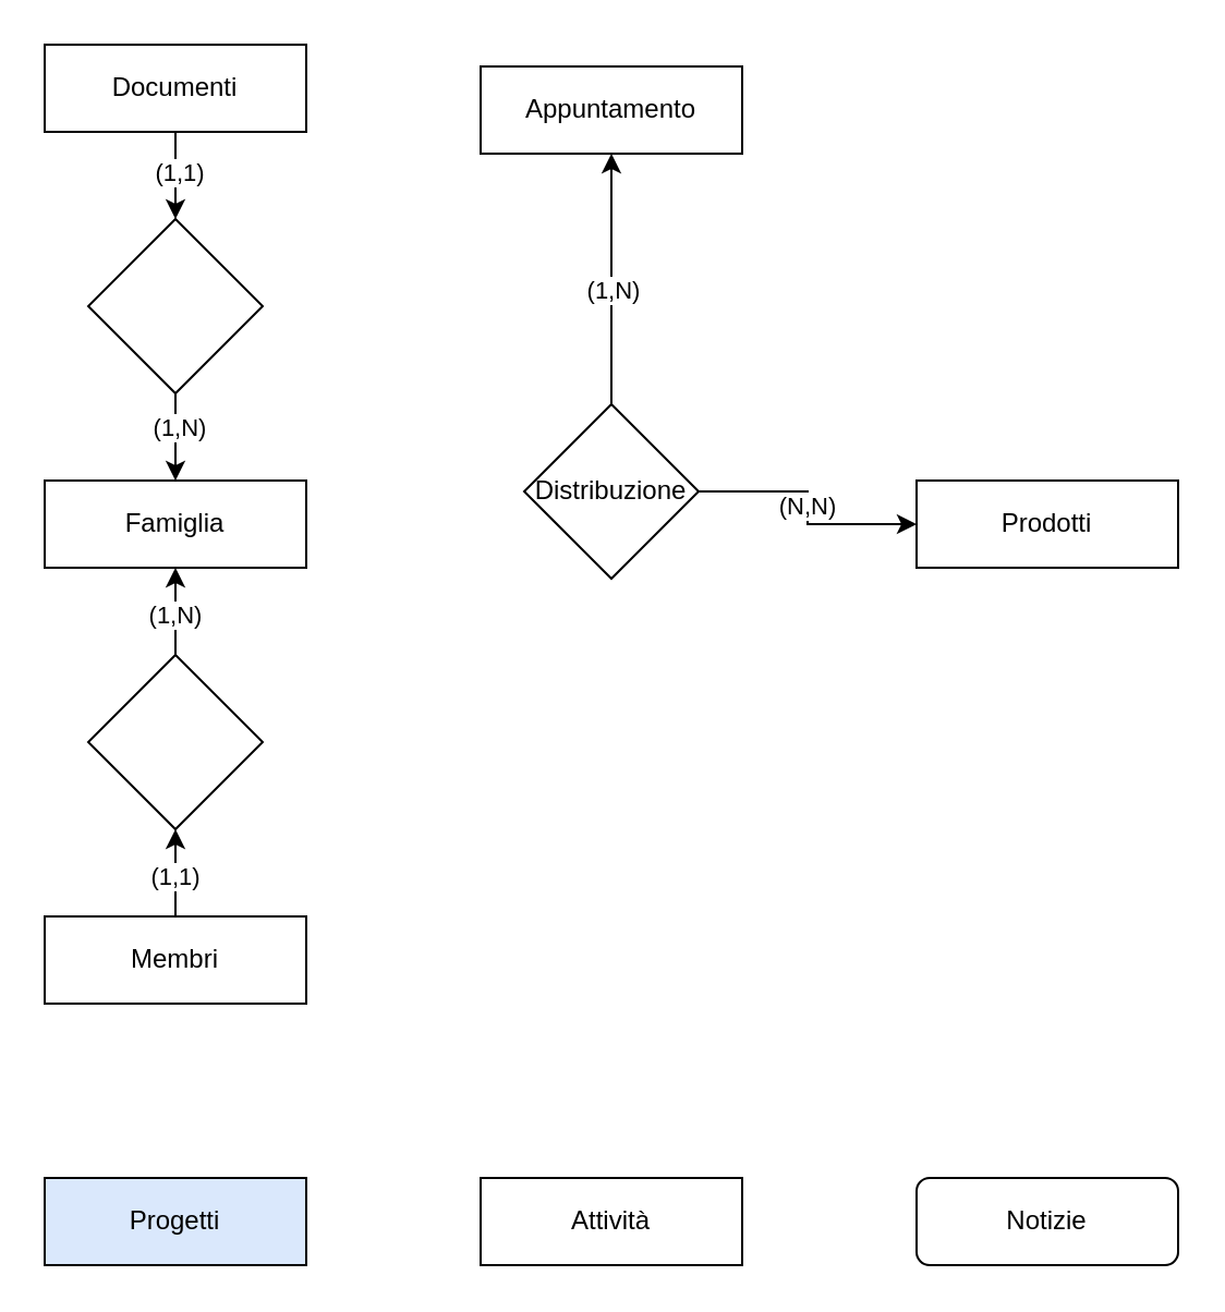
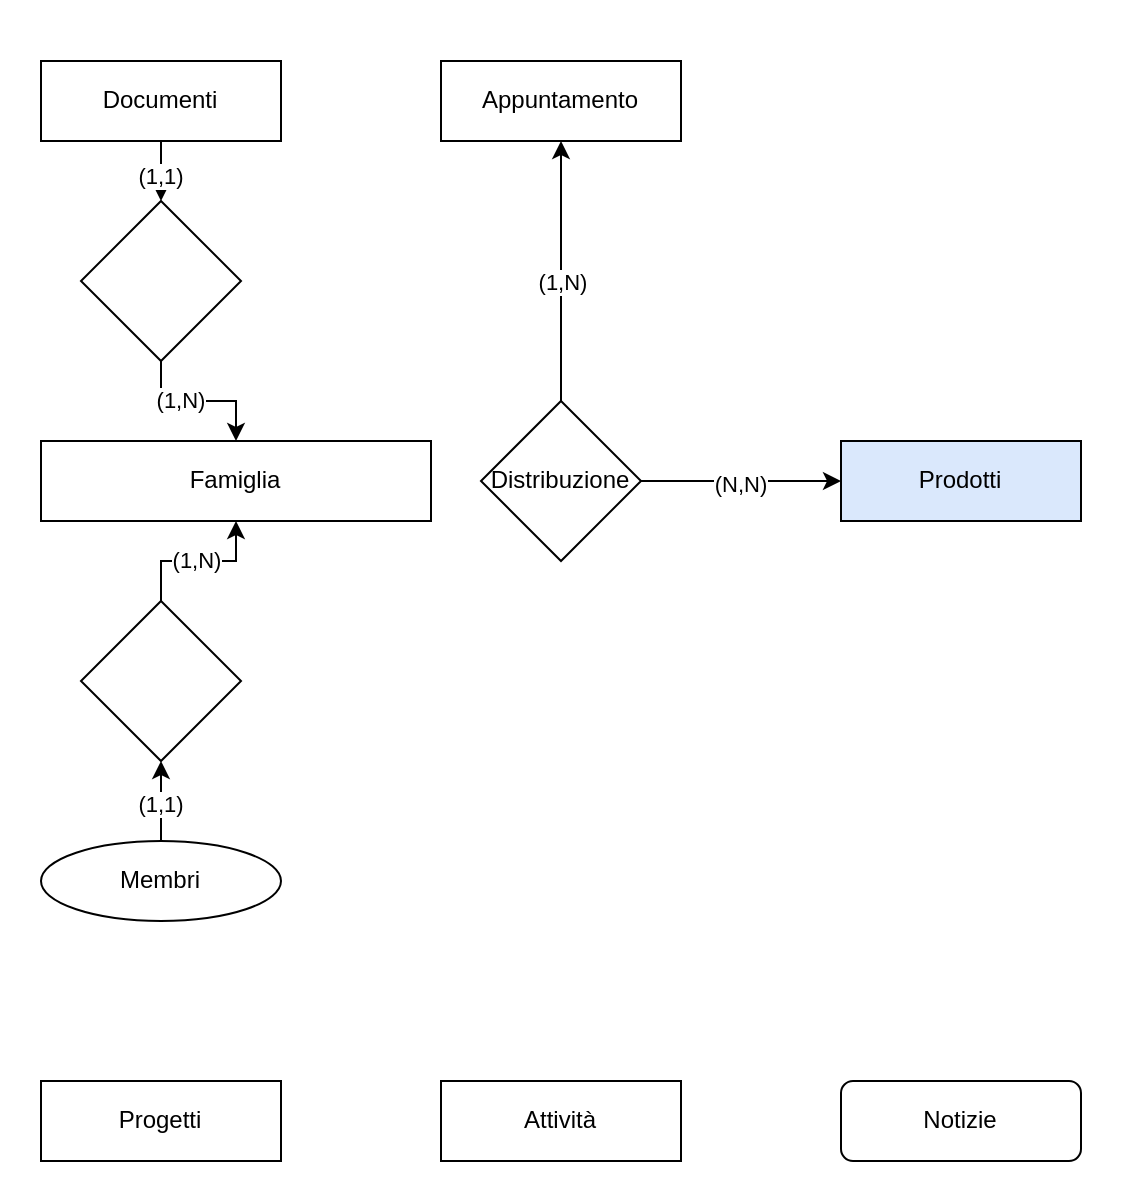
- <mxCell id="18" value="Documenti" style="rounded=0;whiteSpace=wrap;html=1;" vertex="1" parent="1"><mxGeometry x="20" y="20" width="120" height="40" as="geometry" /></mxCell>
+ <mxCell id="18" value="Documenti" style="rounded=0;whiteSpace=wrap;html=1;" vertex="1" parent="1"><mxGeometry x="20" y="30" width="120" height="40" as="geometry" /></mxCell>
- <mxCell id="13" value="Distribuzione" style="rhombus;whiteSpace=wrap;html=1;" vertex="1" parent="1"><mxGeometry x="240" y="185" width="80" height="80" as="geometry" /></mxCell>
+ <mxCell id="13" value="Distribuzione" style="rhombus;whiteSpace=wrap;html=1;" vertex="1" parent="1"><mxGeometry x="240" y="200" width="80" height="80" as="geometry" /></mxCell>
- <mxCell id="2" value="Famiglia" style="rounded=0;whiteSpace=wrap;html=1;" vertex="1" parent="1"><mxGeometry x="20" y="220" width="120" height="40" as="geometry" /></mxCell>
+ <mxCell id="2" value="Famiglia" style="rounded=0;whiteSpace=wrap;html=1;" vertex="1" parent="1"><mxGeometry x="20" y="220" width="195" height="40" as="geometry" /></mxCell>
- <mxCell id="14" value="Prodotti" style="rounded=0;whiteSpace=wrap;html=1;" vertex="1" parent="1"><mxGeometry x="420" y="220" width="120" height="40" as="geometry" /></mxCell>
+ <mxCell id="14" value="Prodotti" style="rounded=0;whiteSpace=wrap;html=1;fillColor=#dae8fc;" vertex="1" parent="1"><mxGeometry x="420" y="220" width="120" height="40" as="geometry" /></mxCell>
- <mxCell id="5" value="Membri" style="rounded=0;whiteSpace=wrap;html=1;" vertex="1" parent="1"><mxGeometry x="20" y="420" width="120" height="40" as="geometry" /></mxCell>
+ <mxCell id="5" value="Membri" style="ellipse;whiteSpace=wrap;html=1;" vertex="1" parent="1"><mxGeometry x="20" y="420" width="120" height="40" as="geometry" /></mxCell>
- <mxCell id="22" value="Progetti" style="rounded=0;whiteSpace=wrap;html=1;fillColor=#dae8fc;" vertex="1" parent="1"><mxGeometry x="20" y="540" width="120" height="40" as="geometry" /></mxCell>
+ <mxCell id="22" value="Progetti" style="rounded=0;whiteSpace=wrap;html=1;" vertex="1" parent="1"><mxGeometry x="20" y="540" width="120" height="40" as="geometry" /></mxCell>
